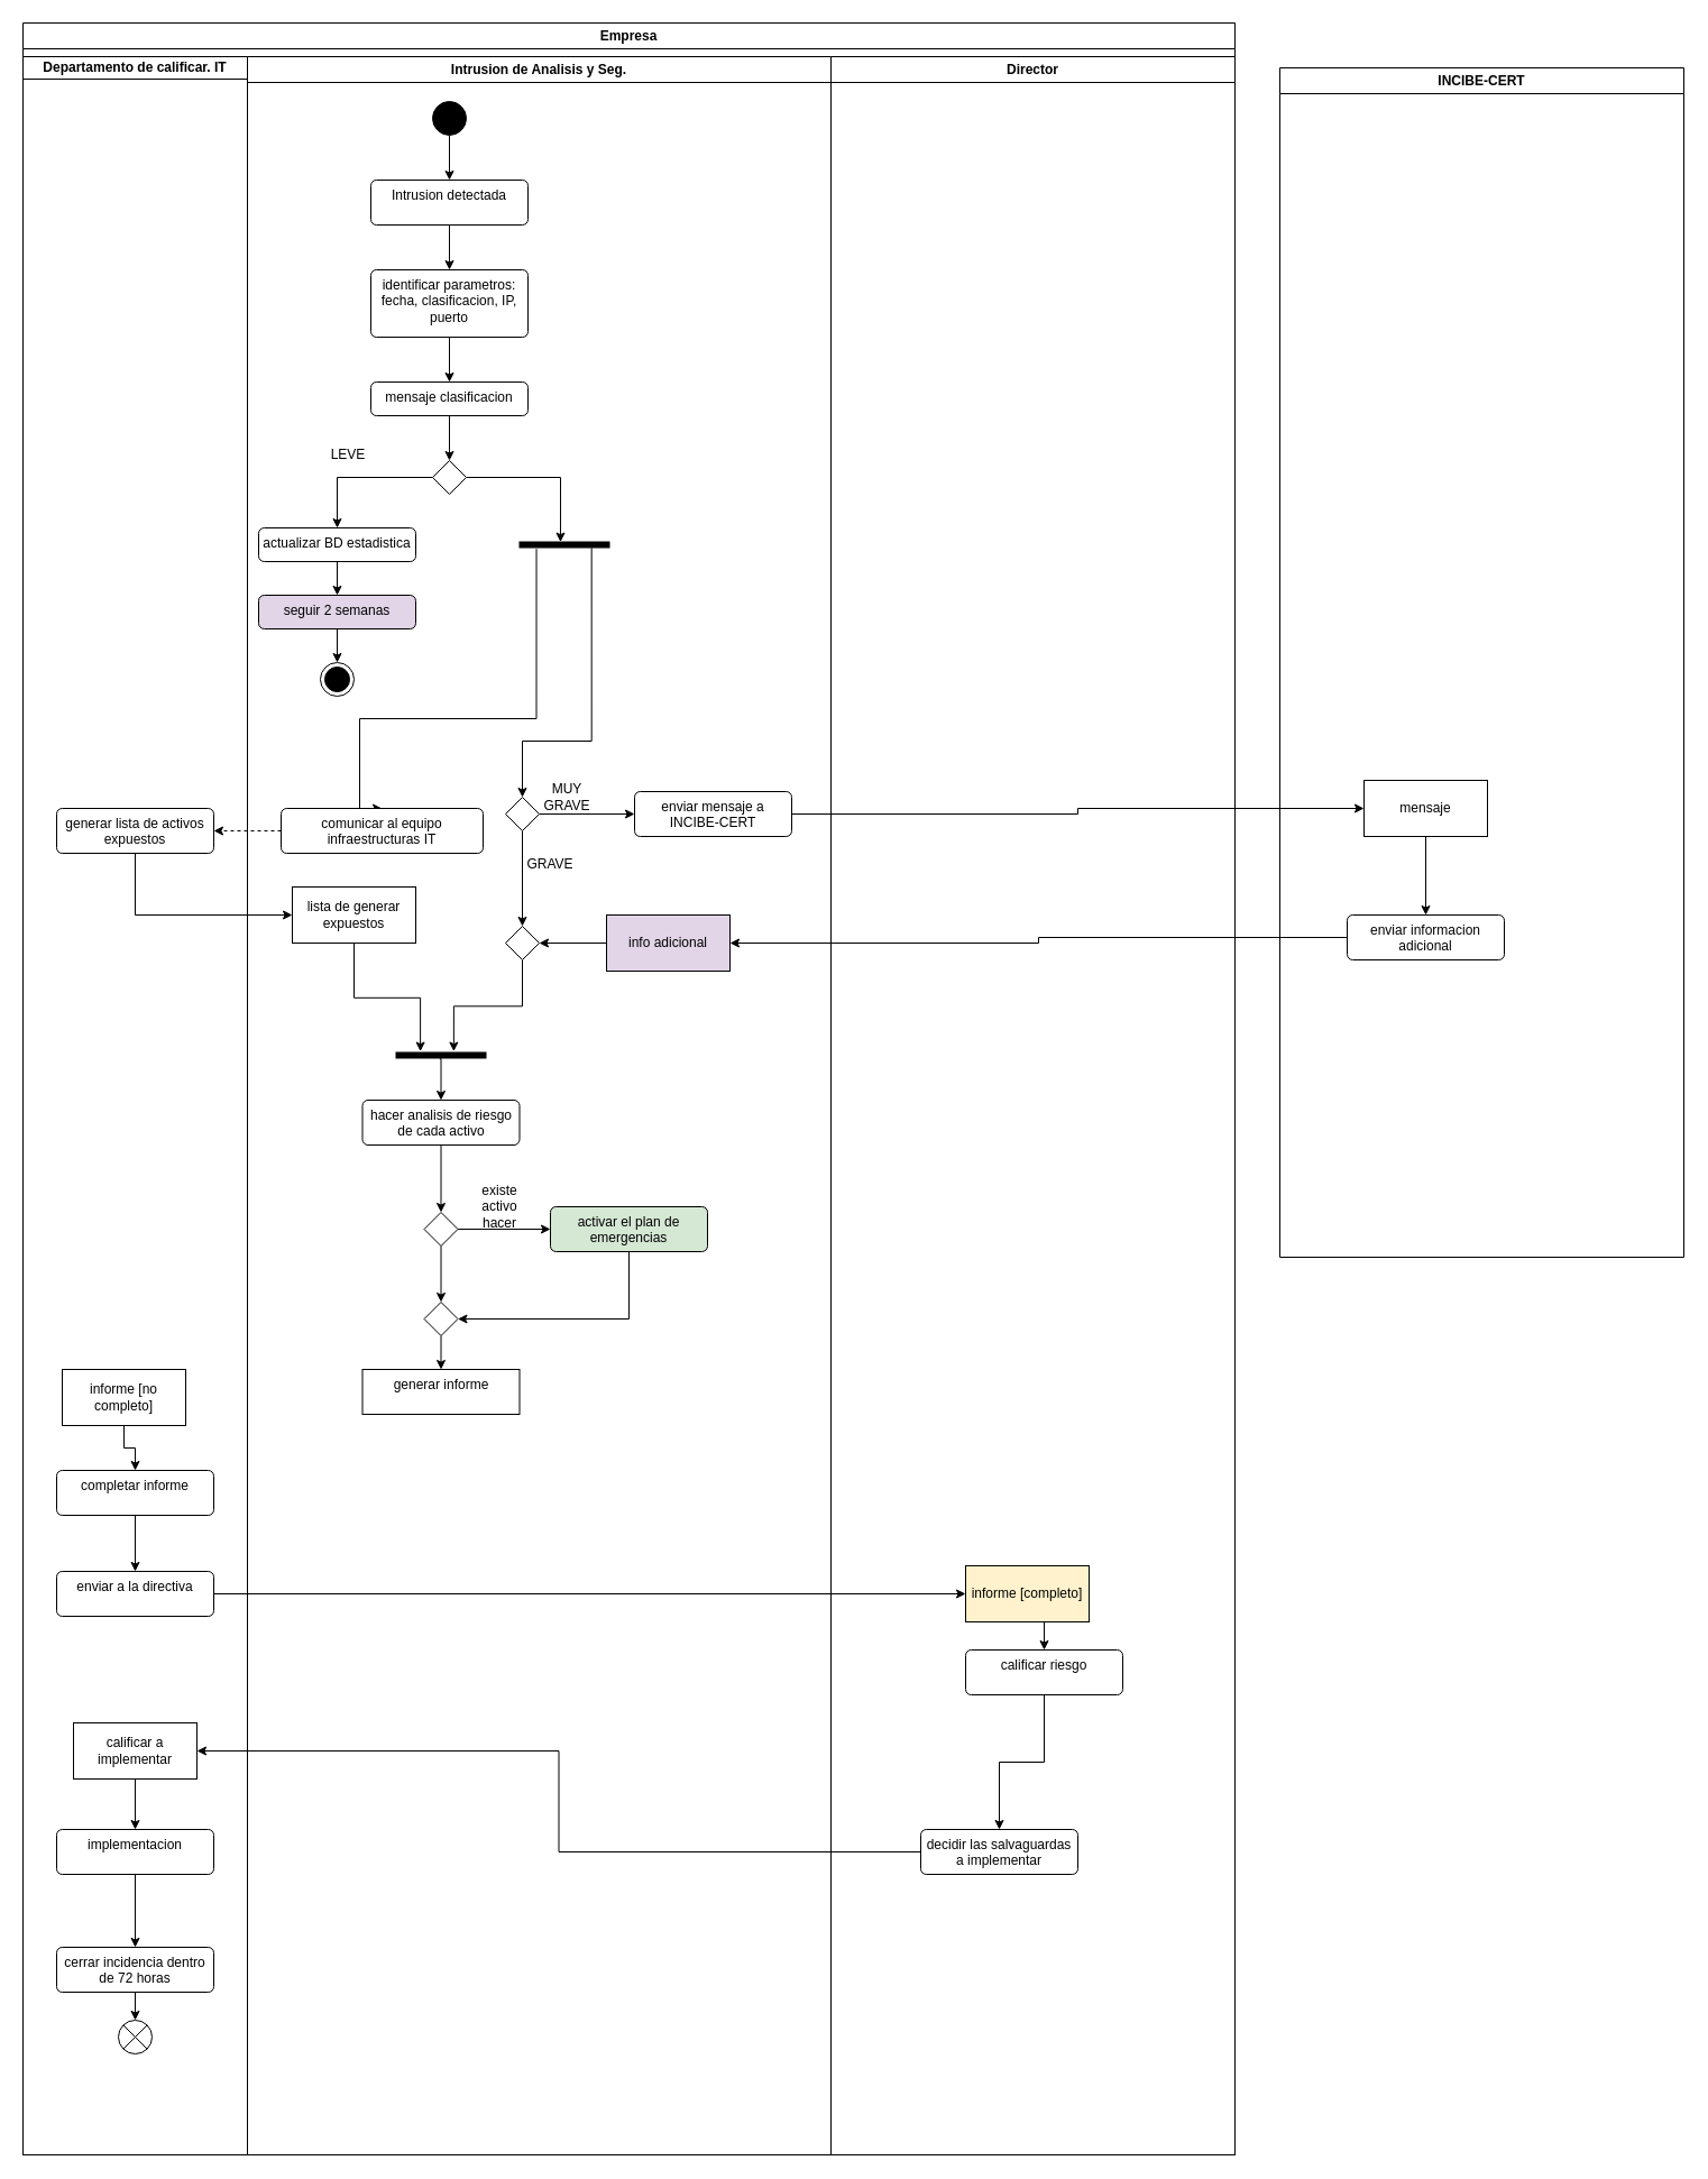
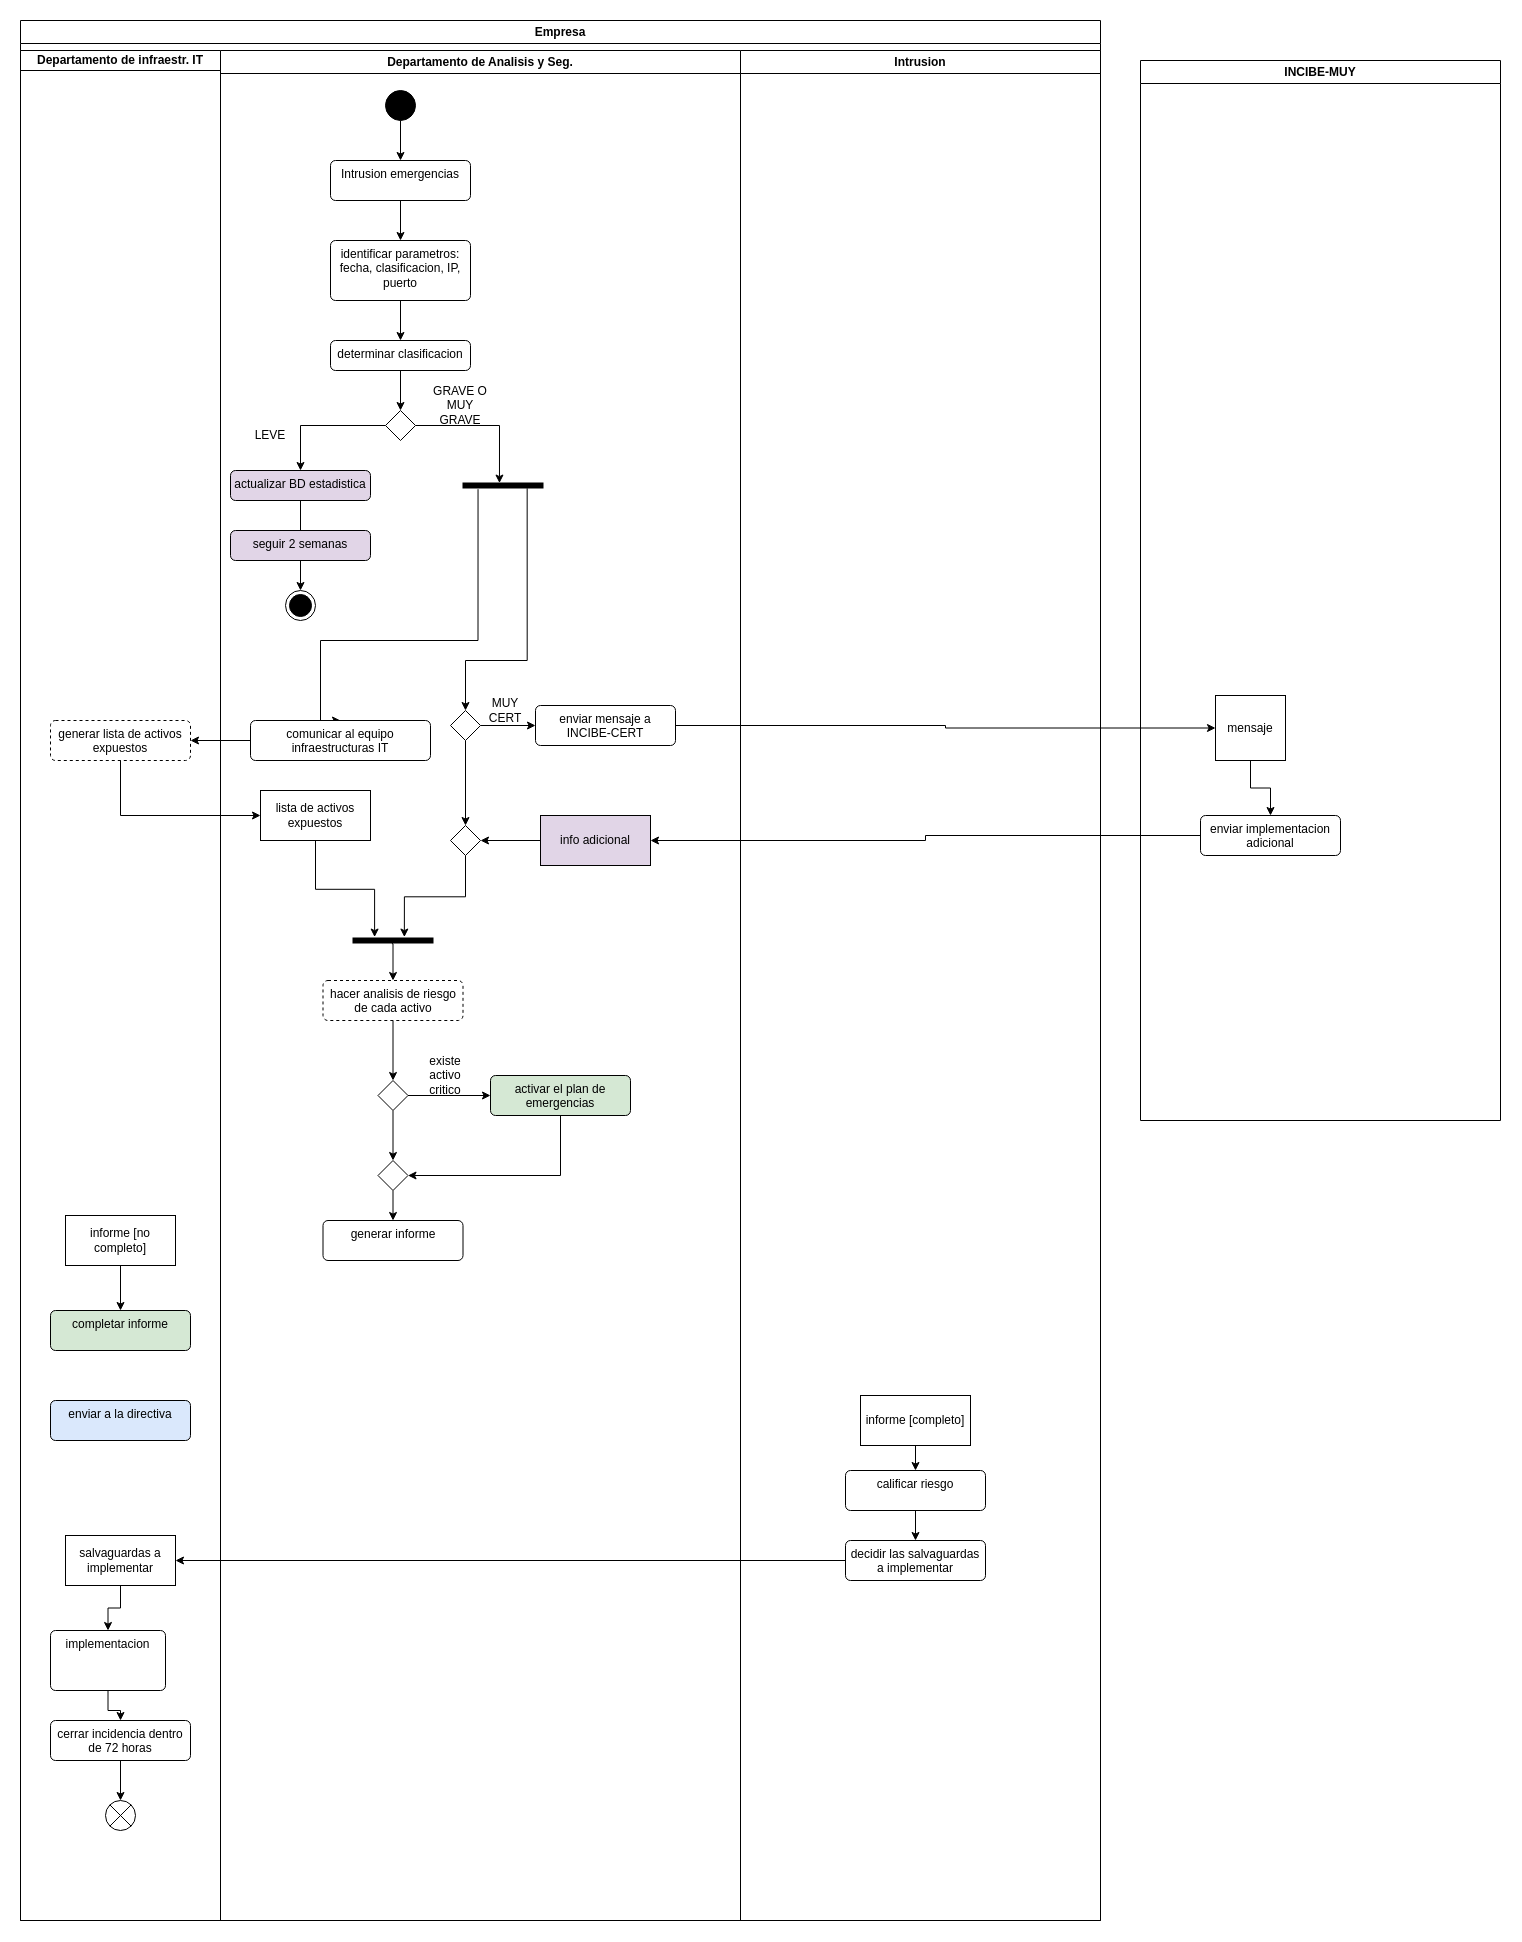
- <mxCell id="57" value="Departamento de calificar. IT" style="swimlane;whiteSpace=wrap;html=1;startSize=20;" vertex="1" parent="2"><mxGeometry y="30" width="200" height="1870" as="geometry" /></mxCell>
+ <mxCell id="57" value="Departamento de infraestr. IT" style="swimlane;whiteSpace=wrap;html=1;startSize=20;" vertex="1" parent="2"><mxGeometry y="30" width="200" height="1870" as="geometry" /></mxCell>
- <mxCell id="3" value="Intrusion de Analisis y Seg." style="swimlane;whiteSpace=wrap;html=1;" vertex="1" parent="2"><mxGeometry x="200" y="30" width="520" height="1870" as="geometry" /></mxCell>
+ <mxCell id="3" value="Departamento de Analisis y Seg." style="swimlane;whiteSpace=wrap;html=1;" vertex="1" parent="2"><mxGeometry x="200" y="30" width="520" height="1870" as="geometry" /></mxCell>
- <mxCell id="51" value="Director" style="swimlane;whiteSpace=wrap;html=1;" vertex="1" parent="2"><mxGeometry x="720" y="30" width="360" height="1870" as="geometry" /></mxCell>
+ <mxCell id="51" value="Intrusion" style="swimlane;whiteSpace=wrap;html=1;" vertex="1" parent="2"><mxGeometry x="720" y="30" width="360" height="1870" as="geometry" /></mxCell>
- <mxCell id="75" value="INCIBE-CERT" style="swimlane;whiteSpace=wrap;html=1;" vertex="1" parent="1"><mxGeometry x="1140" y="60" width="360" height="1060" as="geometry" /></mxCell>
+ <mxCell id="75" value="INCIBE-MUY" style="swimlane;whiteSpace=wrap;html=1;" vertex="1" parent="1"><mxGeometry x="1140" y="60" width="360" height="1060" as="geometry" /></mxCell>
- <mxCell id="7" value="Intrusion detectada" style="html=1;align=center;verticalAlign=top;rounded=1;absoluteArcSize=1;arcSize=10;dashed=0;whiteSpace=wrap;" vertex="1" parent="3"><mxGeometry x="110" y="110" width="140" height="40" as="geometry" /></mxCell>
+ <mxCell id="7" value="Intrusion emergencias" style="html=1;align=center;verticalAlign=top;rounded=1;absoluteArcSize=1;arcSize=10;dashed=0;whiteSpace=wrap;" vertex="1" parent="3"><mxGeometry x="110" y="110" width="140" height="40" as="geometry" /></mxCell>
- <mxCell id="11" value="mensaje clasificacion" style="html=1;align=center;verticalAlign=top;rounded=1;absoluteArcSize=1;arcSize=10;dashed=0;whiteSpace=wrap;" vertex="1" parent="3"><mxGeometry x="110" y="290" width="140" height="30" as="geometry" /></mxCell>
+ <mxCell id="11" value="determinar clasificacion" style="html=1;align=center;verticalAlign=top;rounded=1;absoluteArcSize=1;arcSize=10;dashed=0;whiteSpace=wrap;" vertex="1" parent="3"><mxGeometry x="110" y="290" width="140" height="30" as="geometry" /></mxCell>
- <mxCell id="19" value="LEVE" style="text;html=1;strokeColor=none;fillColor=none;align=center;verticalAlign=middle;whiteSpace=wrap;rounded=0;" vertex="1" parent="3"><mxGeometry x="60" y="340" width="60" height="30" as="geometry" /></mxCell>
+ <mxCell id="19" value="LEVE" style="text;html=1;strokeColor=none;fillColor=none;align=center;verticalAlign=middle;whiteSpace=wrap;rounded=0;" vertex="1" parent="3"><mxGeometry x="20" y="370" width="60" height="30" as="geometry" /></mxCell>
+ <mxCell id="24" value="GRAVE O MUY GRAVE" style="text;html=1;strokeColor=none;fillColor=none;align=center;verticalAlign=middle;whiteSpace=wrap;rounded=0;" vertex="1" parent="3"><mxGeometry x="210" y="340" width="60" height="30" as="geometry" /></mxCell>
- <mxCell id="16" value="actualizar BD estadistica" style="html=1;align=center;verticalAlign=top;rounded=1;absoluteArcSize=1;arcSize=10;dashed=0;whiteSpace=wrap;" vertex="1" parent="3"><mxGeometry x="10" y="420" width="140" height="30" as="geometry" /></mxCell>
+ <mxCell id="16" value="actualizar BD estadistica" style="html=1;align=center;verticalAlign=top;rounded=1;absoluteArcSize=1;arcSize=10;dashed=0;whiteSpace=wrap;fillColor=#e1d5e7;" vertex="1" parent="3"><mxGeometry x="10" y="420" width="140" height="30" as="geometry" /></mxCell>
- <mxCell id="15" value="" style="edgeStyle=orthogonalEdgeStyle;rounded=0;orthogonalLoop=1;jettySize=auto;html=1;" edge="1" parent="3" source="16" target="18"><mxGeometry relative="1" as="geometry" /></mxCell>
+ <mxCell id="15" value="" style="edgeStyle=orthogonalEdgeStyle;rounded=0;orthogonalLoop=1;jettySize=auto;html=1;endArrow=none;" edge="1" parent="3" source="16" target="18"><mxGeometry relative="1" as="geometry" /></mxCell>
- <mxCell id="36" value="MUY GRAVE" style="text;html=1;strokeColor=none;fillColor=none;align=center;verticalAlign=middle;whiteSpace=wrap;rounded=0;" vertex="1" parent="3"><mxGeometry x="255" y="645" width="60" height="30" as="geometry" /></mxCell>
+ <mxCell id="36" value="MUY CERT" style="text;html=1;strokeColor=none;fillColor=none;align=center;verticalAlign=middle;whiteSpace=wrap;rounded=0;" vertex="1" parent="3"><mxGeometry x="255" y="645" width="60" height="30" as="geometry" /></mxCell>
- <mxCell id="78" value="mensaje" style="html=1;whiteSpace=wrap;" vertex="1" parent="75"><mxGeometry x="75" y="635" width="110" height="50" as="geometry" /></mxCell>
+ <mxCell id="78" value="mensaje" style="html=1;whiteSpace=wrap;" vertex="1" parent="75"><mxGeometry x="75" y="635" width="70" height="65" as="geometry" /></mxCell>
- <mxCell id="25" value="enviar mensaje a INCIBE-CERT" style="html=1;align=center;verticalAlign=top;rounded=1;absoluteArcSize=1;arcSize=10;dashed=0;whiteSpace=wrap;" vertex="1" parent="3"><mxGeometry x="345" y="655" width="140" height="40" as="geometry" /></mxCell>
+ <mxCell id="25" value="enviar mensaje a INCIBE-CERT" style="html=1;align=center;verticalAlign=top;rounded=1;absoluteArcSize=1;arcSize=10;dashed=0;whiteSpace=wrap;" vertex="1" parent="3"><mxGeometry x="315" y="655" width="140" height="40" as="geometry" /></mxCell>
- <mxCell id="58" value="generar lista de activos expuestos" style="html=1;align=center;verticalAlign=top;rounded=1;absoluteArcSize=1;arcSize=10;dashed=0;whiteSpace=wrap;" vertex="1" parent="57"><mxGeometry x="30" y="670" width="140" height="40" as="geometry" /></mxCell>
+ <mxCell id="58" value="generar lista de activos expuestos" style="html=1;align=center;verticalAlign=top;rounded=1;absoluteArcSize=1;arcSize=10;dashed=1;whiteSpace=wrap;" vertex="1" parent="57"><mxGeometry x="30" y="670" width="140" height="40" as="geometry" /></mxCell>
- <mxCell id="71" value="" style="edgeStyle=orthogonalEdgeStyle;rounded=0;orthogonalLoop=1;jettySize=auto;html=1;dashed=1;" edge="1" parent="2" source="21" target="58"><mxGeometry relative="1" as="geometry" /></mxCell>
+ <mxCell id="71" value="" style="edgeStyle=orthogonalEdgeStyle;rounded=0;orthogonalLoop=1;jettySize=auto;html=1;" edge="1" parent="2" source="21" target="58"><mxGeometry relative="1" as="geometry" /></mxCell>
- <mxCell id="22" value="GRAVE" style="text;html=1;strokeColor=none;fillColor=none;align=center;verticalAlign=middle;whiteSpace=wrap;rounded=0;" vertex="1" parent="3"><mxGeometry x="240" y="705" width="60" height="30" as="geometry" /></mxCell>
- <mxCell id="27" value="lista de generar expuestos" style="html=1;whiteSpace=wrap;" vertex="1" parent="3"><mxGeometry x="40" y="740" width="110" height="50" as="geometry" /></mxCell>
+ <mxCell id="27" value="lista de activos expuestos" style="html=1;whiteSpace=wrap;" vertex="1" parent="3"><mxGeometry x="40" y="740" width="110" height="50" as="geometry" /></mxCell>
- <mxCell id="76" value="enviar informacion adicional" style="html=1;align=center;verticalAlign=top;rounded=1;absoluteArcSize=1;arcSize=10;dashed=0;whiteSpace=wrap;" vertex="1" parent="75"><mxGeometry x="60" y="755" width="140" height="40" as="geometry" /></mxCell>
+ <mxCell id="76" value="enviar implementacion adicional" style="html=1;align=center;verticalAlign=top;rounded=1;absoluteArcSize=1;arcSize=10;dashed=0;whiteSpace=wrap;" vertex="1" parent="75"><mxGeometry x="60" y="755" width="140" height="40" as="geometry" /></mxCell>
- <mxCell id="40" value="hacer analisis de riesgo de cada activo" style="html=1;align=center;verticalAlign=top;rounded=1;absoluteArcSize=1;arcSize=10;dashed=0;whiteSpace=wrap;" vertex="1" parent="3"><mxGeometry x="102.5" y="930" width="140" height="40" as="geometry" /></mxCell>
+ <mxCell id="40" value="hacer analisis de riesgo de cada activo" style="html=1;align=center;verticalAlign=top;rounded=1;absoluteArcSize=1;arcSize=10;dashed=1;whiteSpace=wrap;" vertex="1" parent="3"><mxGeometry x="102.5" y="930" width="140" height="40" as="geometry" /></mxCell>
- <mxCell id="45" value="existe activo hacer" style="text;html=1;strokeColor=none;fillColor=none;align=center;verticalAlign=middle;whiteSpace=wrap;rounded=0;" vertex="1" parent="3"><mxGeometry x="195" y="1010" width="60" height="30" as="geometry" /></mxCell>
+ <mxCell id="45" value="existe activo critico" style="text;html=1;strokeColor=none;fillColor=none;align=center;verticalAlign=middle;whiteSpace=wrap;rounded=0;" vertex="1" parent="3"><mxGeometry x="195" y="1010" width="60" height="30" as="geometry" /></mxCell>
- <mxCell id="50" value="generar informe" style="html=1;align=center;verticalAlign=top;absoluteArcSize=1;arcSize=10;dashed=0;whiteSpace=wrap;rounded=0;" vertex="1" parent="3"><mxGeometry x="102.5" y="1170" width="140" height="40" as="geometry" /></mxCell>
+ <mxCell id="50" value="generar informe" style="html=1;align=center;verticalAlign=top;rounded=1;absoluteArcSize=1;arcSize=10;dashed=0;whiteSpace=wrap;" vertex="1" parent="3"><mxGeometry x="102.5" y="1170" width="140" height="40" as="geometry" /></mxCell>
- <mxCell id="60" value="informe [no completo]" style="html=1;whiteSpace=wrap;" vertex="1" parent="57"><mxGeometry x="35" y="1170" width="110" height="50" as="geometry" /></mxCell>
+ <mxCell id="60" value="informe [no completo]" style="html=1;whiteSpace=wrap;" vertex="1" parent="57"><mxGeometry x="45" y="1165" width="110" height="50" as="geometry" /></mxCell>
- <mxCell id="62" value="completar informe" style="html=1;align=center;verticalAlign=top;rounded=1;absoluteArcSize=1;arcSize=10;dashed=0;whiteSpace=wrap;" vertex="1" parent="57"><mxGeometry x="30" y="1260" width="140" height="40" as="geometry" /></mxCell>
+ <mxCell id="62" value="completar informe" style="html=1;align=center;verticalAlign=top;rounded=1;absoluteArcSize=1;arcSize=10;dashed=0;whiteSpace=wrap;fillColor=#d5e8d4;" vertex="1" parent="57"><mxGeometry x="30" y="1260" width="140" height="40" as="geometry" /></mxCell>
- <mxCell id="61" value="" style="edgeStyle=orthogonalEdgeStyle;rounded=0;orthogonalLoop=1;jettySize=auto;html=1;" edge="1" parent="57" source="62" target="63"><mxGeometry relative="1" as="geometry" /></mxCell>
- <mxCell id="63" value="enviar a la directiva" style="html=1;align=center;verticalAlign=top;rounded=1;absoluteArcSize=1;arcSize=10;dashed=0;whiteSpace=wrap;" vertex="1" parent="57"><mxGeometry x="30" y="1350" width="140" height="40" as="geometry" /></mxCell>
+ <mxCell id="63" value="enviar a la directiva" style="html=1;align=center;verticalAlign=top;rounded=1;absoluteArcSize=1;arcSize=10;dashed=0;whiteSpace=wrap;fillColor=#dae8fc;" vertex="1" parent="57"><mxGeometry x="30" y="1350" width="140" height="40" as="geometry" /></mxCell>
- <mxCell id="73" style="edgeStyle=orthogonalEdgeStyle;rounded=0;orthogonalLoop=1;jettySize=auto;html=1;exitX=1;exitY=0.5;exitDx=0;exitDy=0;entryX=0;entryY=0.5;entryDx=0;entryDy=0;" edge="1" parent="2" source="63" target="53"><mxGeometry relative="1" as="geometry" /></mxCell>
- <mxCell id="53" value="informe [completo]" style="html=1;whiteSpace=wrap;fillColor=#fff2cc;" vertex="1" parent="51"><mxGeometry x="120" y="1345" width="110" height="50" as="geometry" /></mxCell>
+ <mxCell id="53" value="informe [completo]" style="html=1;whiteSpace=wrap;" vertex="1" parent="51"><mxGeometry x="120" y="1345" width="110" height="50" as="geometry" /></mxCell>
- <mxCell id="55" value="calificar riesgo" style="html=1;align=center;verticalAlign=top;rounded=1;absoluteArcSize=1;arcSize=10;dashed=0;whiteSpace=wrap;" vertex="1" parent="51"><mxGeometry x="120" y="1420" width="140" height="40" as="geometry" /></mxCell>
+ <mxCell id="55" value="calificar riesgo" style="html=1;align=center;verticalAlign=top;rounded=1;absoluteArcSize=1;arcSize=10;dashed=0;whiteSpace=wrap;" vertex="1" parent="51"><mxGeometry x="105" y="1420" width="140" height="40" as="geometry" /></mxCell>
- <mxCell id="64" value="calificar a implementar" style="html=1;whiteSpace=wrap;" vertex="1" parent="57"><mxGeometry x="45" y="1485" width="110" height="50" as="geometry" /></mxCell>
+ <mxCell id="64" value="salvaguardas a implementar" style="html=1;whiteSpace=wrap;" vertex="1" parent="57"><mxGeometry x="45" y="1485" width="110" height="50" as="geometry" /></mxCell>
- <mxCell id="67" value="implementacion" style="html=1;align=center;verticalAlign=top;rounded=1;absoluteArcSize=1;arcSize=10;dashed=0;whiteSpace=wrap;" vertex="1" parent="57"><mxGeometry x="30" y="1580" width="140" height="40" as="geometry" /></mxCell>
+ <mxCell id="67" value="implementacion" style="html=1;align=center;verticalAlign=top;rounded=1;absoluteArcSize=1;arcSize=10;dashed=0;whiteSpace=wrap;" vertex="1" parent="57"><mxGeometry x="30" y="1580" width="115" height="60" as="geometry" /></mxCell>
- <mxCell id="56" value="decidir las salvaguardas a implementar" style="html=1;align=center;verticalAlign=top;rounded=1;absoluteArcSize=1;arcSize=10;dashed=0;whiteSpace=wrap;" vertex="1" parent="51"><mxGeometry x="80" y="1580" width="140" height="40" as="geometry" /></mxCell>
+ <mxCell id="56" value="decidir las salvaguardas a implementar" style="html=1;align=center;verticalAlign=top;rounded=1;absoluteArcSize=1;arcSize=10;dashed=0;whiteSpace=wrap;" vertex="1" parent="51"><mxGeometry x="105" y="1490" width="140" height="40" as="geometry" /></mxCell>
- <mxCell id="69" value="cerrar incidencia dentro de 72 horas" style="html=1;align=center;verticalAlign=top;rounded=1;absoluteArcSize=1;arcSize=10;dashed=0;whiteSpace=wrap;" vertex="1" parent="57"><mxGeometry x="30" y="1685" width="140" height="40" as="geometry" /></mxCell>
+ <mxCell id="69" value="cerrar incidencia dentro de 72 horas" style="html=1;align=center;verticalAlign=top;rounded=1;absoluteArcSize=1;arcSize=10;dashed=0;whiteSpace=wrap;" vertex="1" parent="57"><mxGeometry x="30" y="1670" width="140" height="40" as="geometry" /></mxCell>
